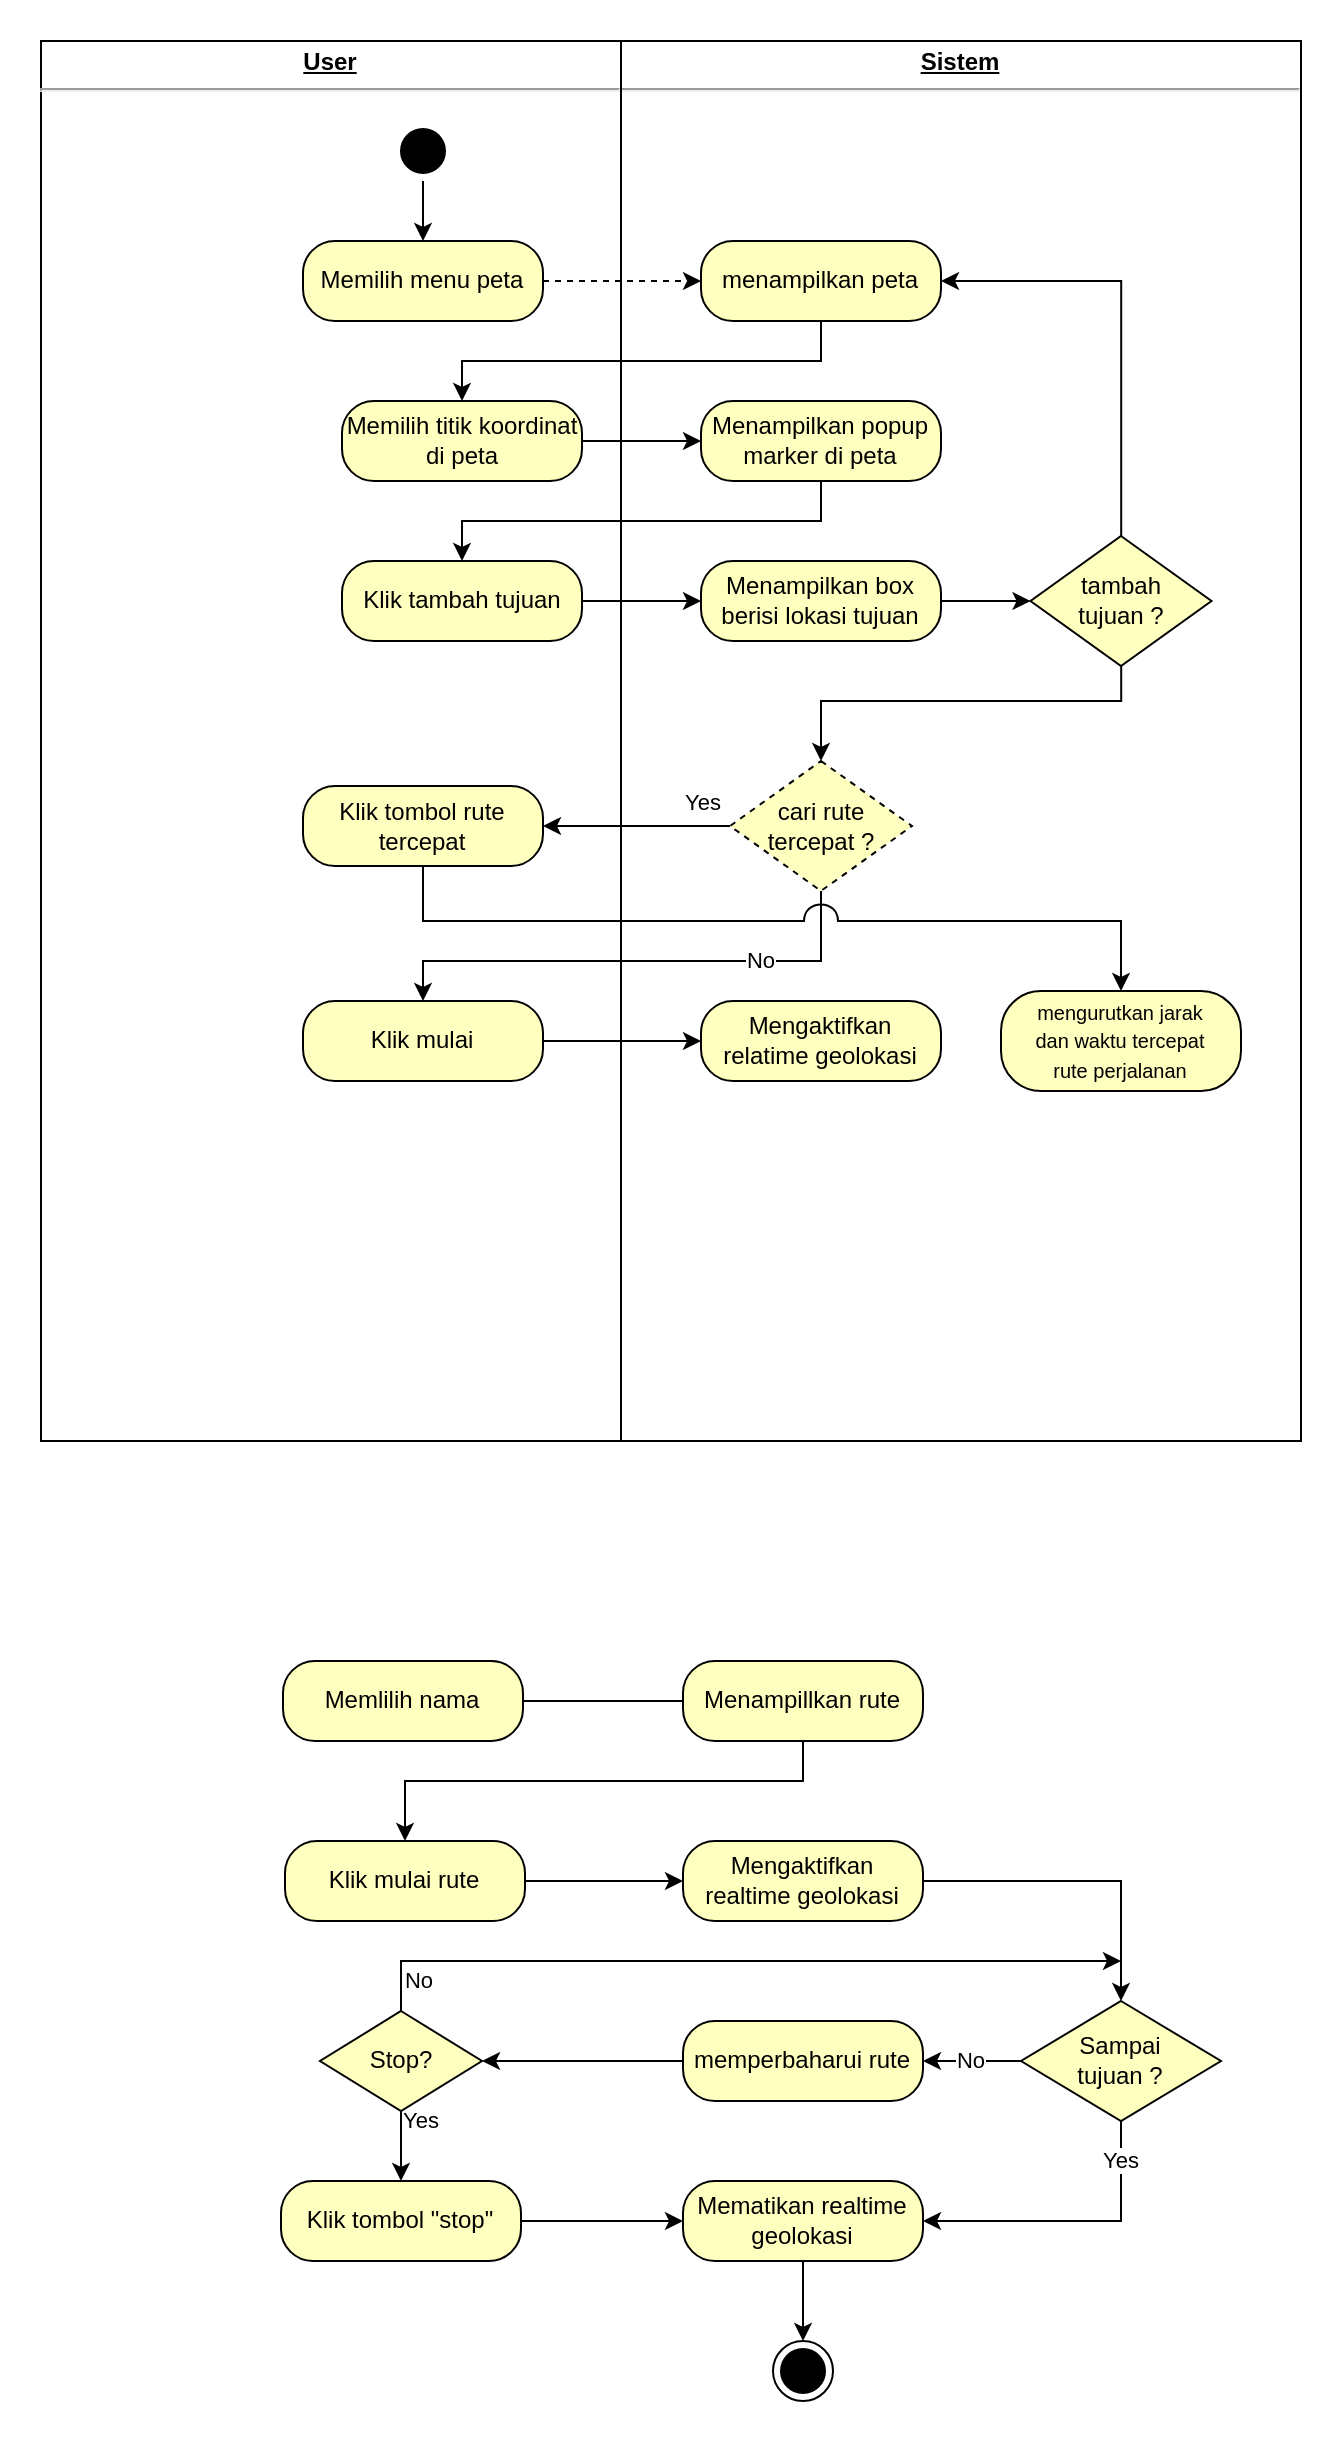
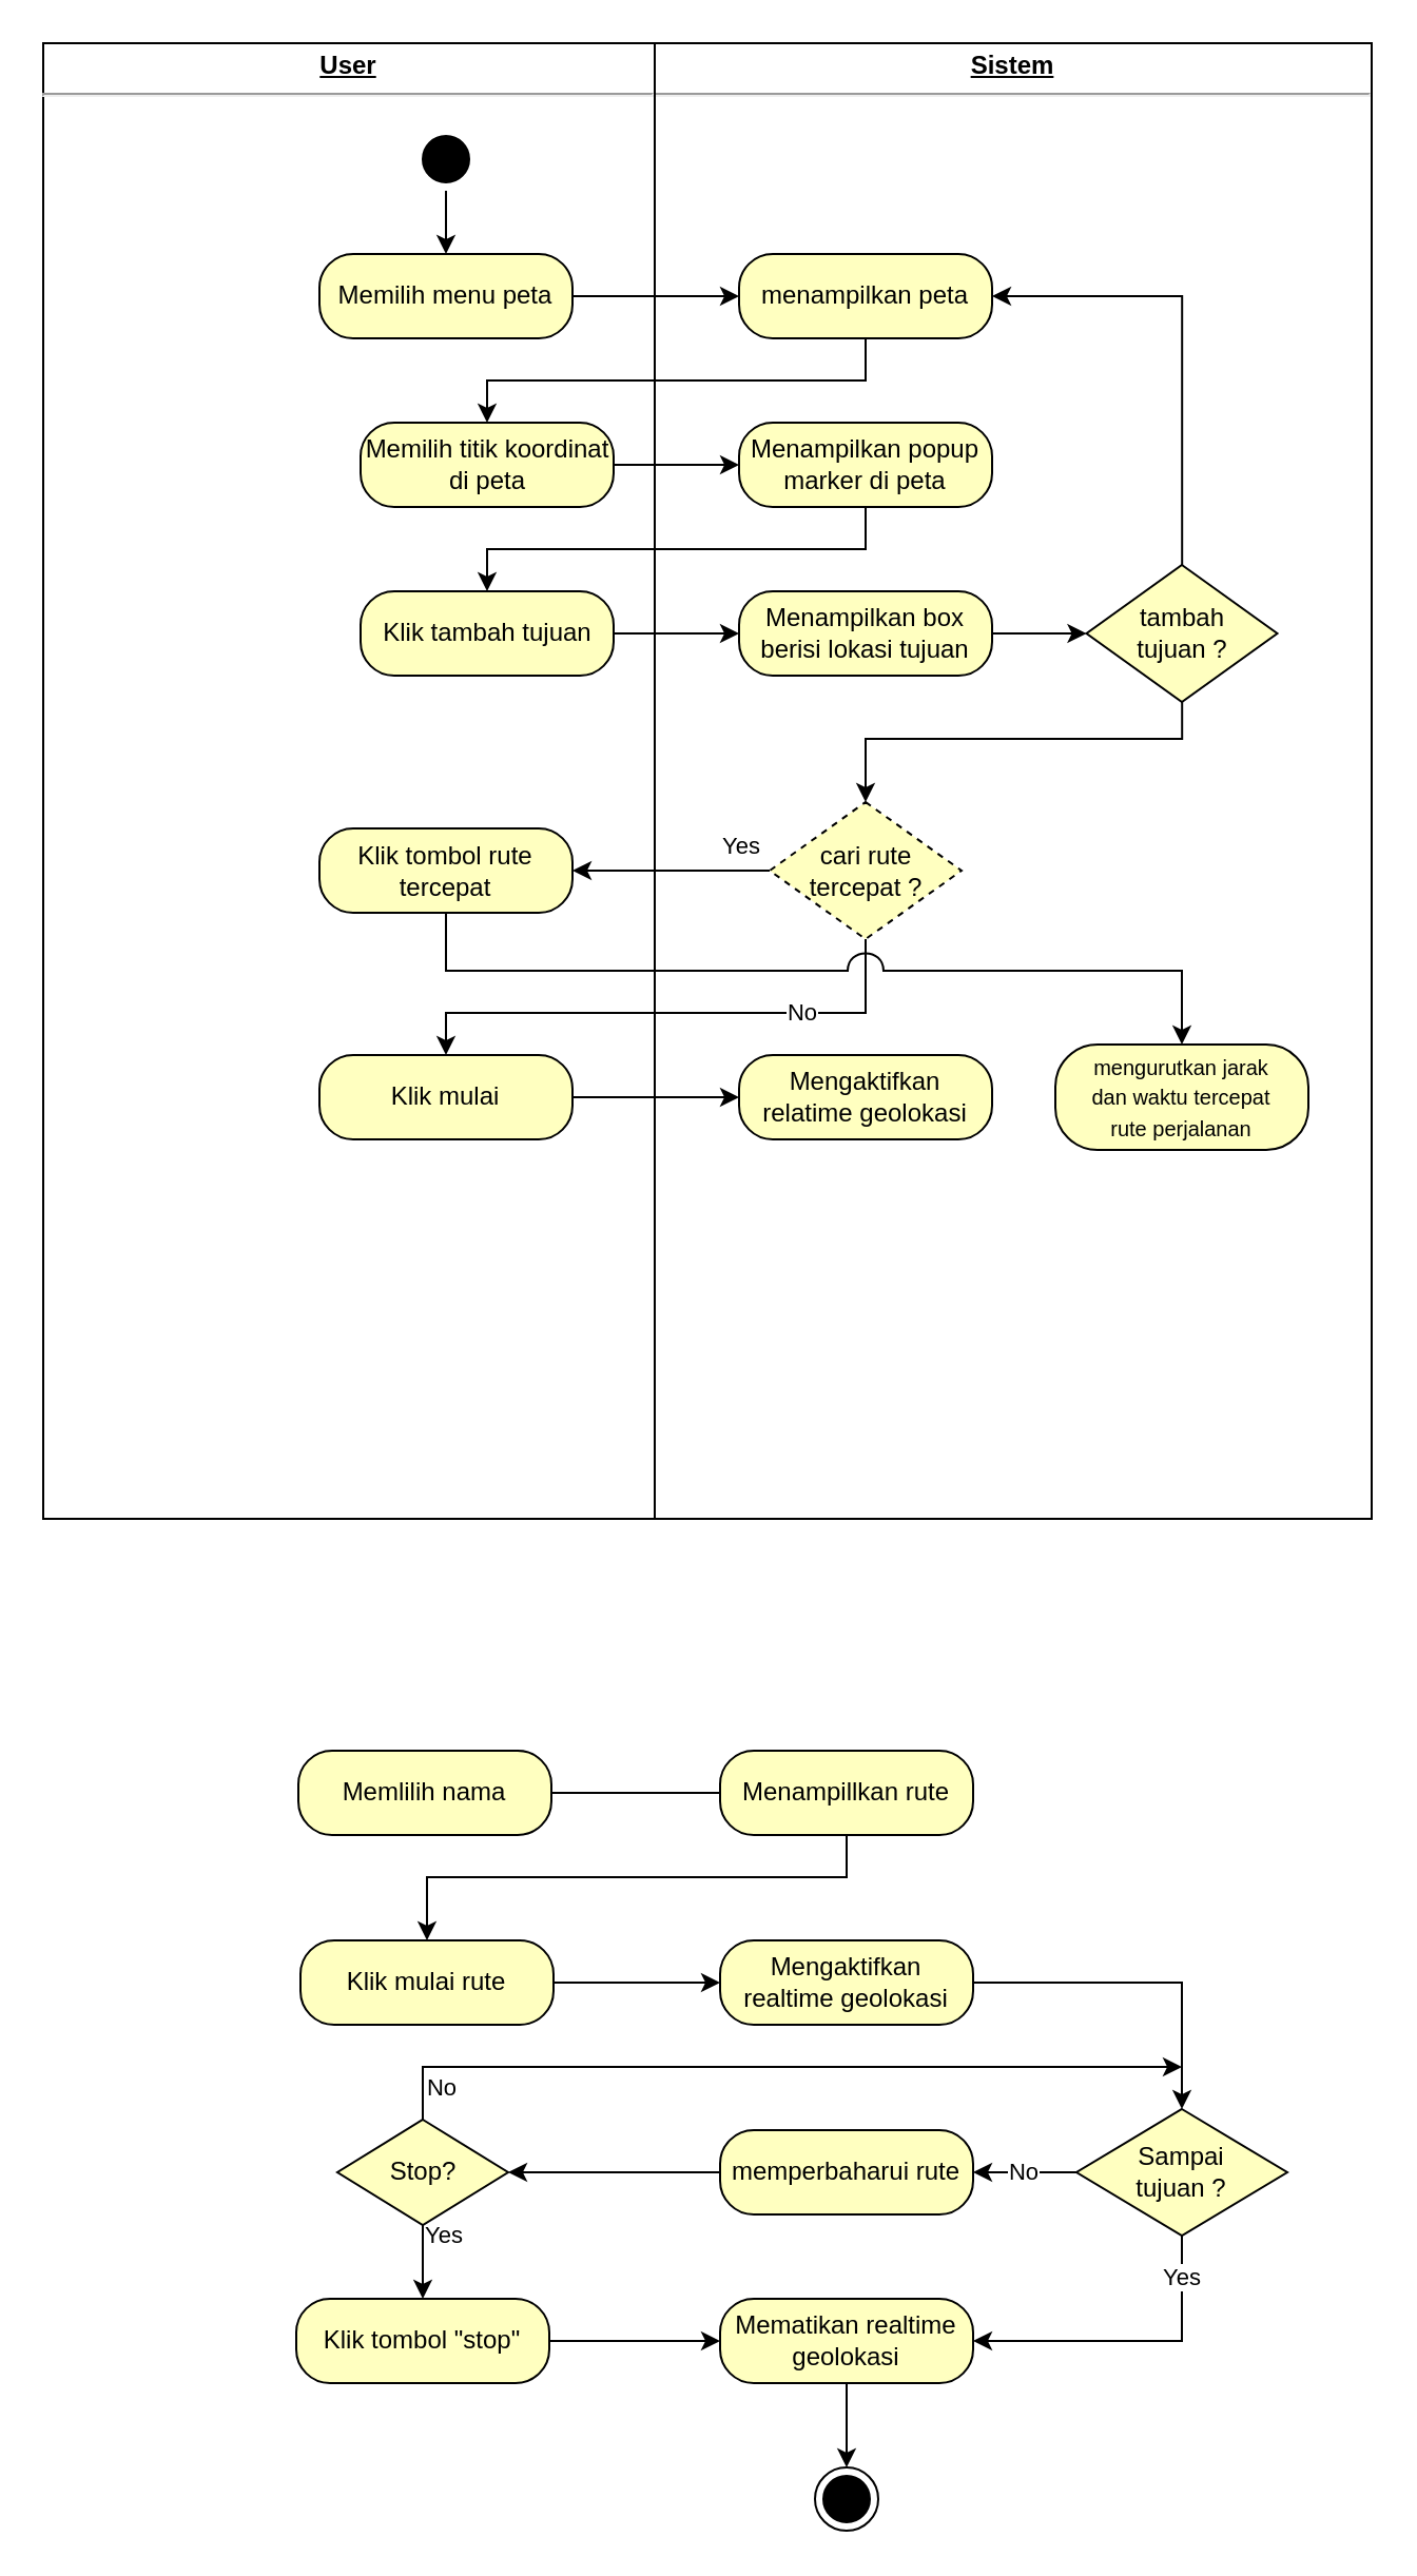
- <mxCell id="23" style="edgeStyle=orthogonalEdgeStyle;rounded=0;orthogonalLoop=1;jettySize=auto;html=1;entryX=0;entryY=0.5;entryDx=0;entryDy=0;dashed=1;" parent="1" source="24" target="26" edge="1"><mxGeometry relative="1" as="geometry" /></mxCell>
+ <mxCell id="23" style="edgeStyle=orthogonalEdgeStyle;rounded=0;orthogonalLoop=1;jettySize=auto;html=1;entryX=0;entryY=0.5;entryDx=0;entryDy=0;" parent="1" source="24" target="26" edge="1"><mxGeometry relative="1" as="geometry" /></mxCell>
